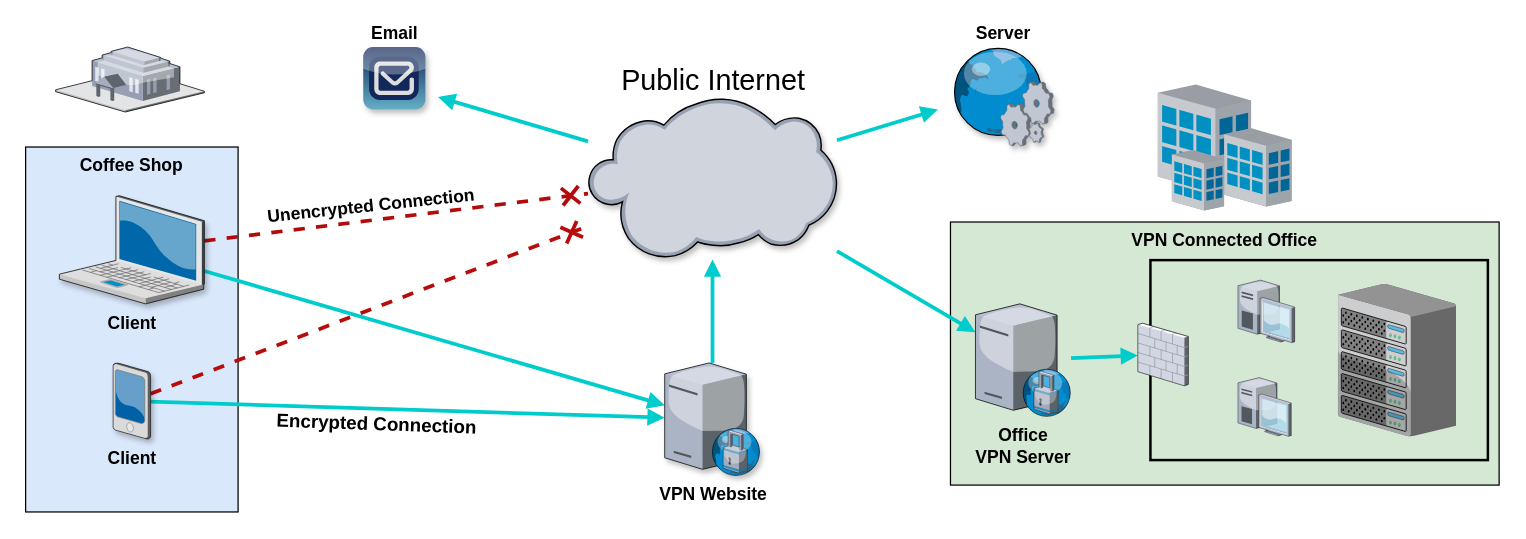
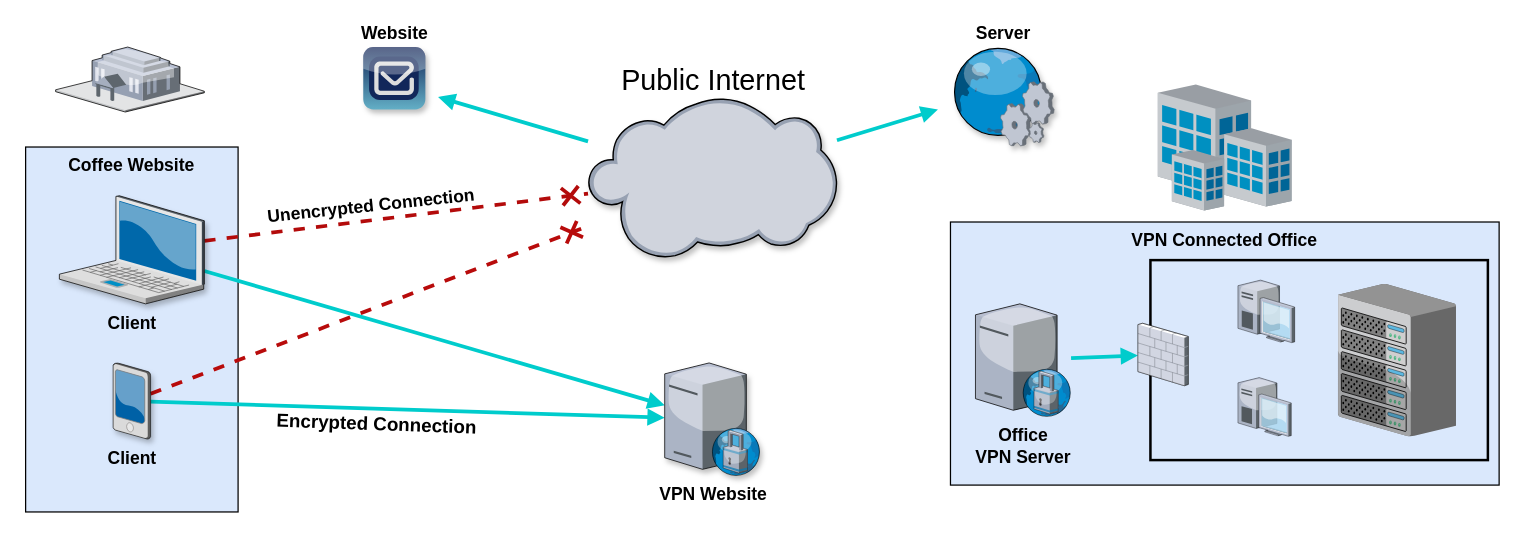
- <mxCell id="21" value="Email" style="verticalLabelPosition=top;aspect=fixed;html=1;verticalAlign=bottom;strokeColor=none;align=center;outlineConnect=0;shape=mxgraph.citrix.worxmail;fillColor=#112356;gradientColor=#63AFC6;gradientDirection=south;shadow=1;labelBackgroundColor=none;labelPosition=center;fontSize=14;fontStyle=1" vertex="1" parent="1"><mxGeometry x="290" y="20" width="50" height="50" as="geometry" /></mxCell>
+ <mxCell id="21" value="Website" style="verticalLabelPosition=top;aspect=fixed;html=1;verticalAlign=bottom;strokeColor=none;align=center;outlineConnect=0;shape=mxgraph.citrix.worxmail;fillColor=#112356;gradientColor=#63AFC6;gradientDirection=south;shadow=1;labelBackgroundColor=none;labelPosition=center;fontSize=14;fontStyle=1" vertex="1" parent="1"><mxGeometry x="290" y="20" width="50" height="50" as="geometry" /></mxCell>
- <mxCell id="3" value="&lt;b&gt;Coffee Shop&lt;/b&gt;" style="whiteSpace=wrap;html=1;fillColor=#dae8fc;fontSize=14;strokeColor=#000000;verticalAlign=top;" parent="1" vertex="1"><mxGeometry x="20" y="100" width="170" height="292" as="geometry" /></mxCell>
+ <mxCell id="3" value="&lt;b&gt;Coffee Website&lt;/b&gt;" style="whiteSpace=wrap;html=1;fillColor=#dae8fc;fontSize=14;strokeColor=#000000;verticalAlign=top;" parent="1" vertex="1"><mxGeometry x="20" y="100" width="170" height="292" as="geometry" /></mxCell>
- <mxCell id="16" style="edgeStyle=none;rounded=0;orthogonalLoop=1;jettySize=auto;html=1;endArrow=block;endFill=1;strokeColor=#00CCCC;fontSize=14;strokeWidth=3;" edge="1" parent="1" source="17" target="13"><mxGeometry relative="1" as="geometry" /></mxCell>
- <mxCell id="18" style="edgeStyle=none;rounded=0;orthogonalLoop=1;jettySize=auto;html=1;endArrow=block;endFill=1;strokeColor=#00CCCC;strokeWidth=3;" edge="1" parent="1" source="19" target="17"><mxGeometry relative="1" as="geometry" /></mxCell>
- <mxCell id="2" value="&lt;b&gt;VPN Connected Office&lt;/b&gt;" style="whiteSpace=wrap;html=1;fillColor=#d5e8d4;fontSize=14;strokeColor=#000000;verticalAlign=top;" parent="1" vertex="1"><mxGeometry x="760" y="160" width="439" height="210.5" as="geometry" /></mxCell>
+ <mxCell id="2" value="&lt;b&gt;VPN Connected Office&lt;/b&gt;" style="whiteSpace=wrap;html=1;fillColor=#dae8fc;fontSize=14;strokeColor=#000000;verticalAlign=top;" parent="1" vertex="1"><mxGeometry x="760" y="160" width="439" height="210.5" as="geometry" /></mxCell>
